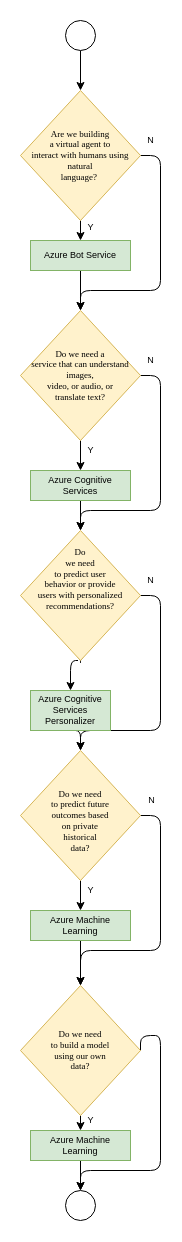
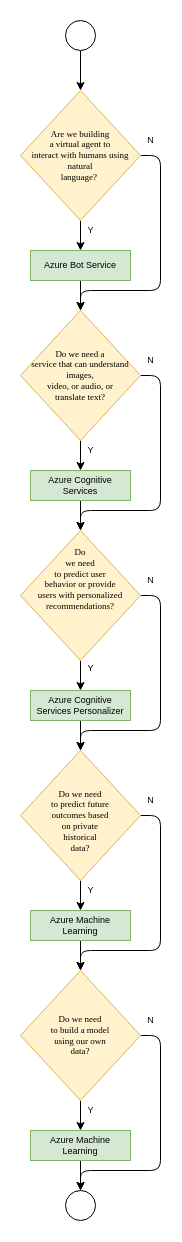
- <mxCell id="21" value="Azure Bot Service" style="whiteSpace=wrap;html=1;fontSize=9;fillColor=#d5e8d4;strokeColor=#82b366;" parent="1" vertex="1"><mxGeometry x="30" y="240" width="100" height="30" as="geometry" /></mxCell>
+ <mxCell id="21" value="Azure Bot Service" style="whiteSpace=wrap;html=1;fontSize=9;fillColor=#d5e8d4;strokeColor=#82b366;" parent="1" vertex="1"><mxGeometry x="30" y="250" width="100" height="30" as="geometry" /></mxCell>
- <mxCell id="25" value="Azure Cognitive Services Personalizer" style="whiteSpace=wrap;html=1;fontSize=9;fillColor=#d5e8d4;strokeColor=#82b366;" parent="1" vertex="1"><mxGeometry x="30" y="690" width="80" height="40" as="geometry" /></mxCell>
+ <mxCell id="25" value="Azure Cognitive Services Personalizer" style="whiteSpace=wrap;html=1;fontSize=9;fillColor=#d5e8d4;strokeColor=#82b366;" parent="1" vertex="1"><mxGeometry x="30" y="690" width="100" height="30" as="geometry" /></mxCell>
- <mxCell id="18" value="&lt;font face=&quot;Verdana&quot;&gt;&amp;nbsp;&lt;br&gt;Do we need&lt;br&gt;to build a model&lt;br&gt;using our own&lt;br&gt;data?&lt;br&gt;&amp;nbsp;&lt;br&gt;&lt;/font&gt;" style="rhombus;whiteSpace=wrap;html=1;spacing=0;fontSize=9;fillColor=#fff2cc;strokeColor=#d6b656;" parent="1" vertex="1"><mxGeometry x="20" y="985" width="120" height="130" as="geometry" /></mxCell>
+ <mxCell id="18" value="&lt;font face=&quot;Verdana&quot;&gt;&amp;nbsp;&lt;br&gt;Do we need&lt;br&gt;to build a model&lt;br&gt;using our own&lt;br&gt;data?&lt;br&gt;&amp;nbsp;&lt;br&gt;&lt;/font&gt;" style="rhombus;whiteSpace=wrap;html=1;spacing=0;fontSize=9;fillColor=#fff2cc;strokeColor=#d6b656;" parent="1" vertex="1"><mxGeometry x="20" y="970" width="120" height="130" as="geometry" /></mxCell>
